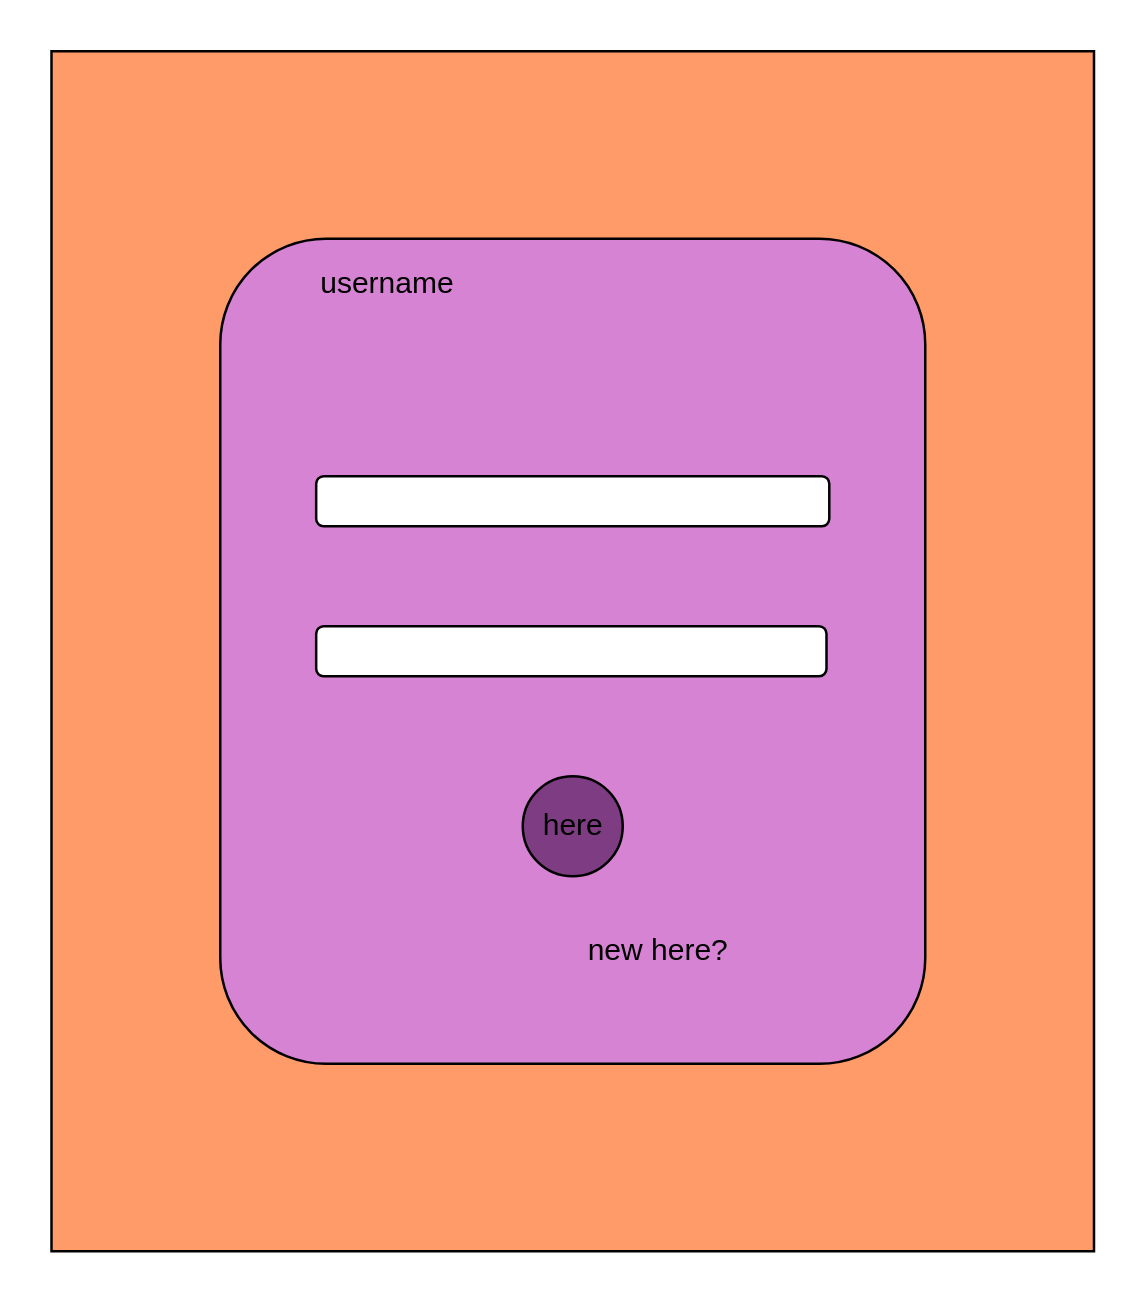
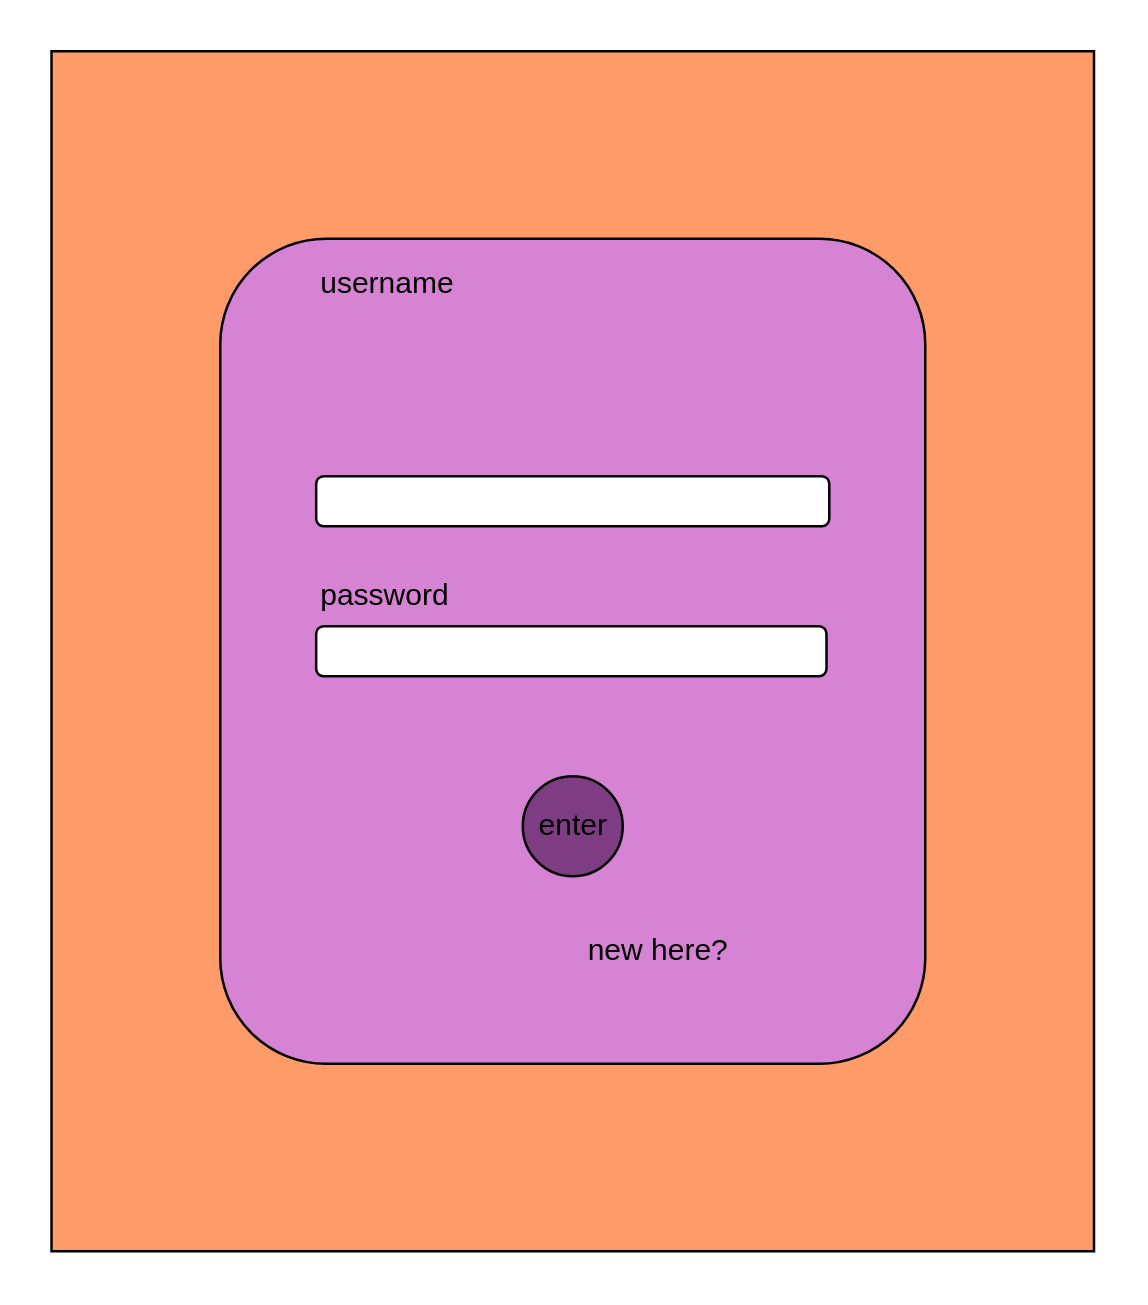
+ <mxCell id="10" value="password" style="text;html=1;strokeColor=none;fillColor=none;align=left;verticalAlign=middle;whiteSpace=wrap;rounded=0;" vertex="1" parent="1"><mxGeometry x="125.87" y="225" width="115" height="25" as="geometry" /></mxCell>
- <mxCell id="7" value="&lt;font style=&quot;font-size: 12px&quot;&gt;here&lt;/font&gt;" style="text;html=1;strokeColor=none;fillColor=none;align=center;verticalAlign=middle;whiteSpace=wrap;rounded=0;" vertex="1" parent="1"><mxGeometry x="218.5" y="320" width="20" height="20" as="geometry" /></mxCell>
+ <mxCell id="7" value="&lt;font style=&quot;font-size: 12px&quot;&gt;enter&lt;/font&gt;" style="text;html=1;strokeColor=none;fillColor=none;align=center;verticalAlign=middle;whiteSpace=wrap;rounded=0;" vertex="1" parent="1"><mxGeometry x="218.5" y="320" width="20" height="20" as="geometry" /></mxCell>
